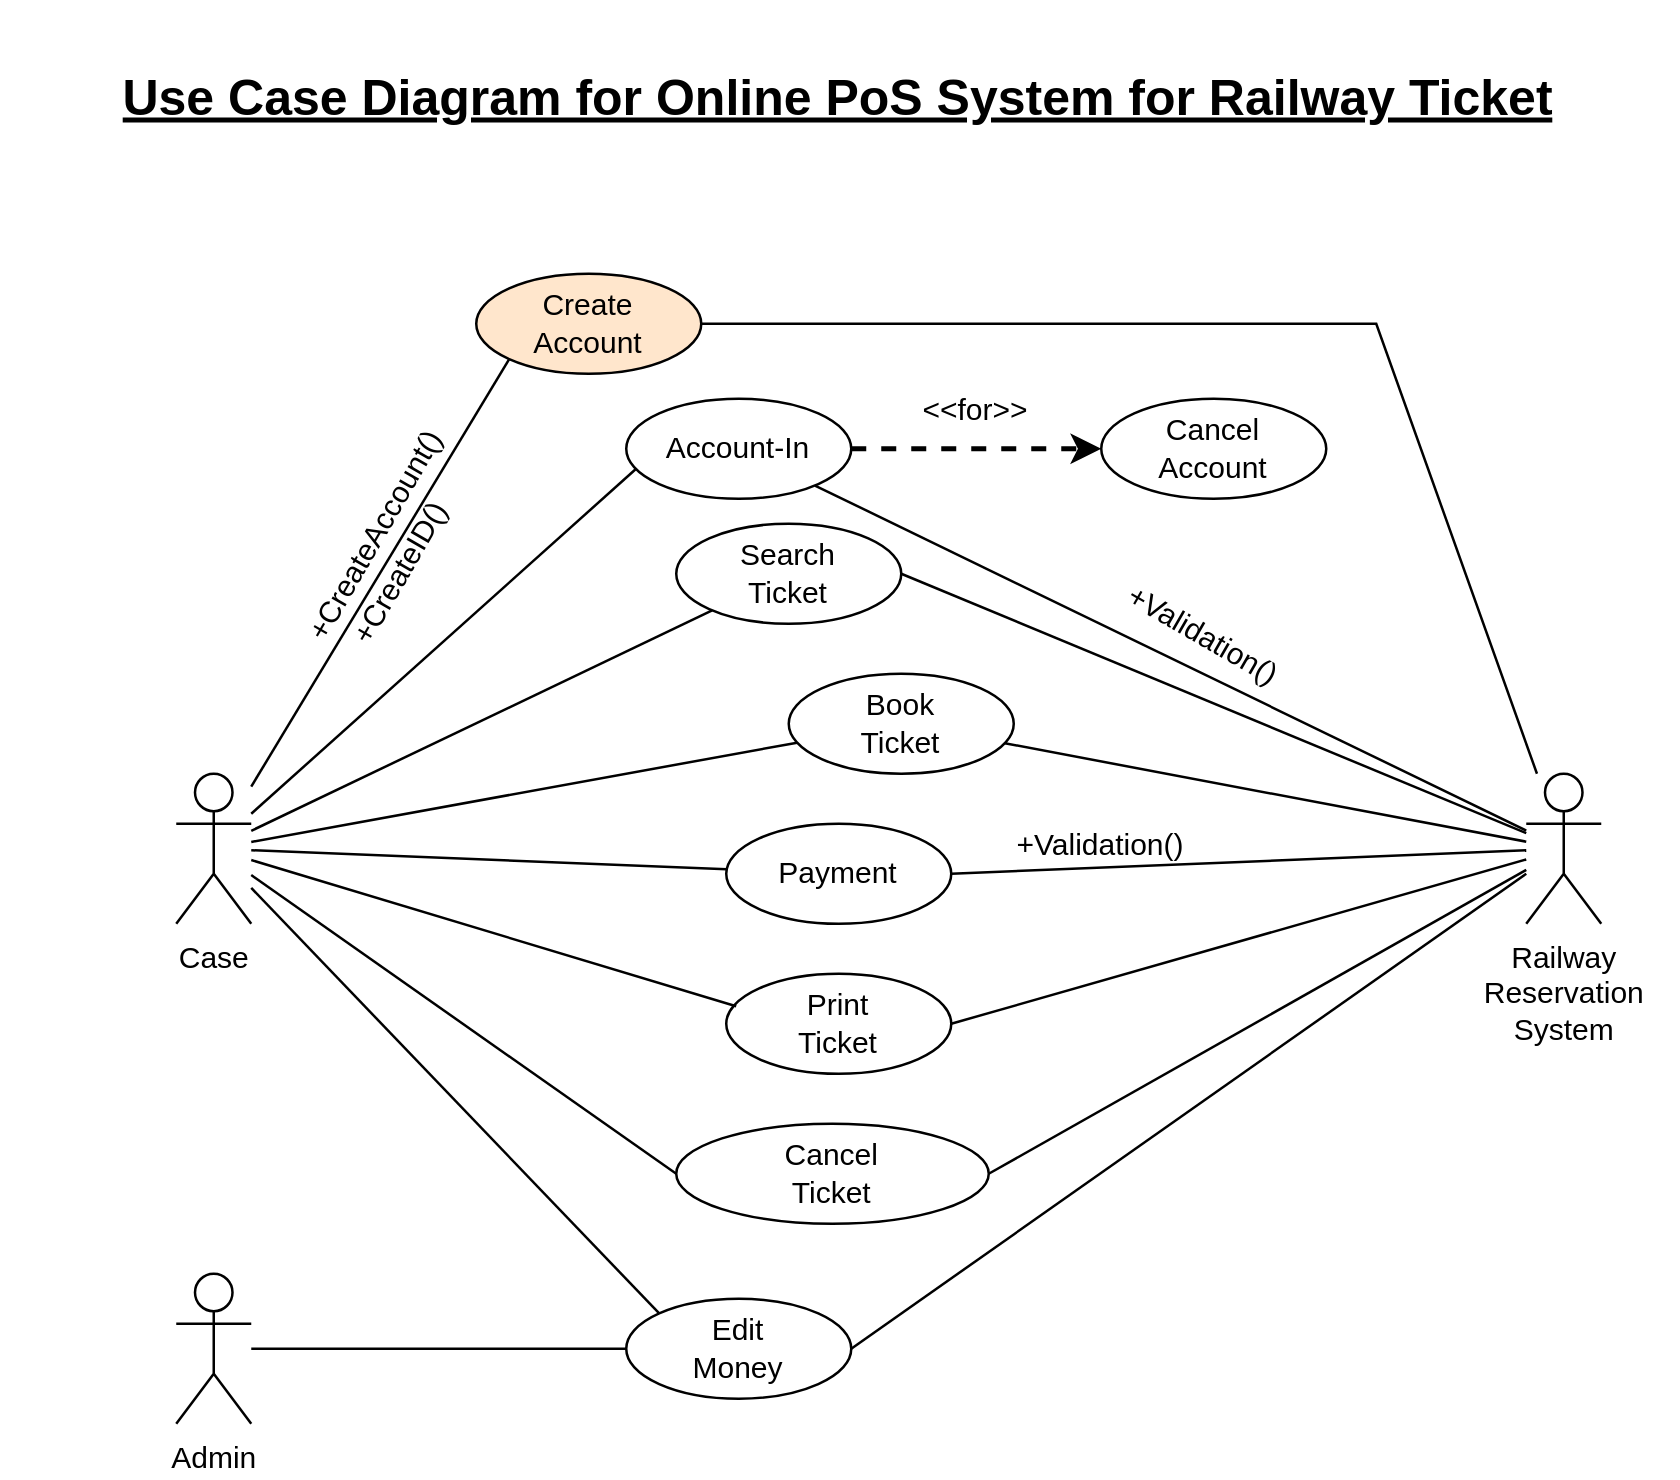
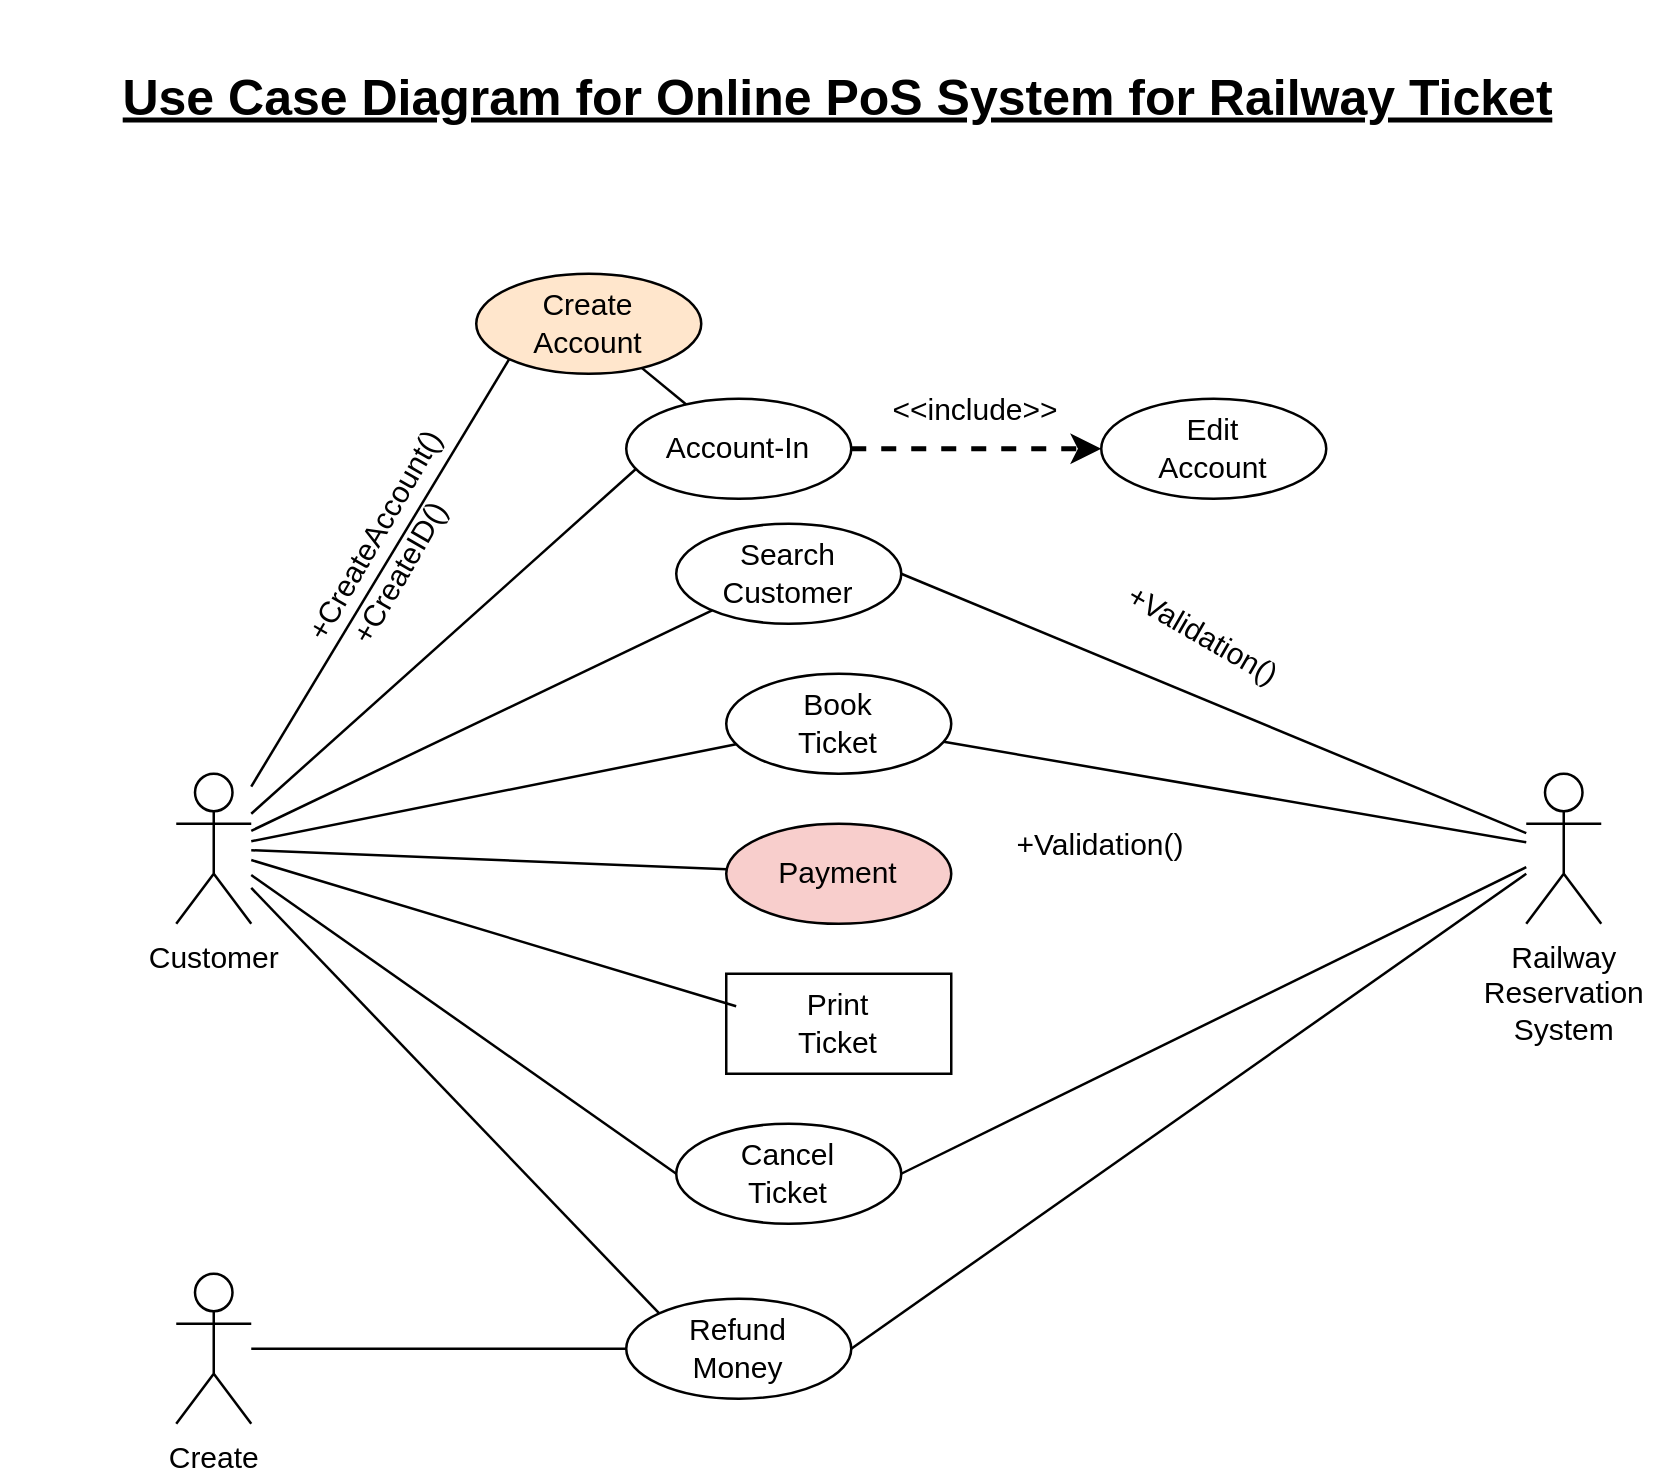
- <mxCell id="25" value="" style="endArrow=none;html=1;rounded=0;exitX=1;exitY=0.5;exitDx=0;exitDy=0;" edge="1" parent="1" source="4" target="3"><mxGeometry width="50" height="50" relative="1" as="geometry"><mxPoint x="500" y="449" as="sourcePoint" /><mxPoint x="550" y="399" as="targetPoint" /><Array as="points"><mxPoint x="550" y="129" /></Array></mxGeometry></mxCell>
- <mxCell id="23" value="&amp;lt;&amp;lt;for&amp;gt;&amp;gt;" style="text;html=1;align=center;verticalAlign=middle;whiteSpace=wrap;rounded=0;" vertex="1" parent="1"><mxGeometry x="360" y="149" width="60" height="30" as="geometry" /></mxCell>
+ <mxCell id="23" value="&amp;lt;&amp;lt;include&amp;gt;&amp;gt;" style="text;html=1;align=center;verticalAlign=middle;whiteSpace=wrap;rounded=0;" vertex="1" parent="1"><mxGeometry x="360" y="149" width="60" height="30" as="geometry" /></mxCell>
- <mxCell id="20" value="Cancel&lt;div&gt;Account&lt;/div&gt;" style="ellipse;whiteSpace=wrap;html=1;" vertex="1" parent="1"><mxGeometry x="440" y="159" width="90" height="40" as="geometry" /></mxCell>
+ <mxCell id="20" value="Edit&lt;div&gt;Account&lt;/div&gt;" style="ellipse;whiteSpace=wrap;html=1;" vertex="1" parent="1"><mxGeometry x="440" y="159" width="90" height="40" as="geometry" /></mxCell>
- <mxCell id="6" value="Search&lt;div&gt;Ticket&lt;/div&gt;" style="ellipse;whiteSpace=wrap;html=1;" vertex="1" parent="1"><mxGeometry x="270" y="209" width="90" height="40" as="geometry" /></mxCell>
+ <mxCell id="6" value="Search&lt;div&gt;Customer&lt;/div&gt;" style="ellipse;whiteSpace=wrap;html=1;" vertex="1" parent="1"><mxGeometry x="270" y="209" width="90" height="40" as="geometry" /></mxCell>
- <mxCell id="26" value="" style="endArrow=none;html=1;rounded=0;" edge="1" parent="1" source="5" target="3"><mxGeometry width="50" height="50" relative="1" as="geometry"><mxPoint x="500" y="449" as="sourcePoint" /><mxPoint x="600" y="315" as="targetPoint" /></mxGeometry></mxCell>
+ <mxCell id="26" value="" style="endArrow=none;html=1;rounded=0;" edge="1" parent="1" source="5" target="4"><mxGeometry width="50" height="50" relative="1" as="geometry"><mxPoint x="500" y="449" as="sourcePoint" /><mxPoint x="600" y="315" as="targetPoint" /></mxGeometry></mxCell>
- <mxCell id="7" value="Book&lt;div&gt;Ticket&lt;/div&gt;" style="ellipse;whiteSpace=wrap;html=1;" vertex="1" parent="1"><mxGeometry x="315" y="269" width="90" height="40" as="geometry" /></mxCell>
+ <mxCell id="7" value="Book&lt;div&gt;Ticket&lt;/div&gt;" style="ellipse;whiteSpace=wrap;html=1;" vertex="1" parent="1"><mxGeometry x="290" y="269" width="90" height="40" as="geometry" /></mxCell>
- <mxCell id="29" value="" style="endArrow=none;html=1;rounded=0;exitX=1;exitY=0.5;exitDx=0;exitDy=0;" edge="1" parent="1" source="8" target="3"><mxGeometry width="50" height="50" relative="1" as="geometry"><mxPoint x="400" y="369" as="sourcePoint" /><mxPoint x="550" y="399" as="targetPoint" /></mxGeometry></mxCell>
- <mxCell id="8" value="Payment" style="ellipse;whiteSpace=wrap;html=1;" vertex="1" parent="1"><mxGeometry x="290" y="329" width="90" height="40" as="geometry" /></mxCell>
+ <mxCell id="8" value="Payment" style="ellipse;whiteSpace=wrap;html=1;fillColor=#f8cecc;" vertex="1" parent="1"><mxGeometry x="290" y="329" width="90" height="40" as="geometry" /></mxCell>
- <mxCell id="30" value="" style="endArrow=none;html=1;rounded=0;exitX=1;exitY=0.5;exitDx=0;exitDy=0;" edge="1" parent="1" source="9" target="3"><mxGeometry width="50" height="50" relative="1" as="geometry"><mxPoint x="500" y="449" as="sourcePoint" /><mxPoint x="550" y="399" as="targetPoint" /></mxGeometry></mxCell>
- <mxCell id="2" value="Case" style="shape=umlActor;verticalLabelPosition=bottom;verticalAlign=top;html=1;outlineConnect=0;" parent="1" vertex="1"><mxGeometry x="70" y="309" width="30" height="60" as="geometry" /></mxCell>
+ <mxCell id="2" value="Customer" style="shape=umlActor;verticalLabelPosition=bottom;verticalAlign=top;html=1;outlineConnect=0;" parent="1" vertex="1"><mxGeometry x="70" y="309" width="30" height="60" as="geometry" /></mxCell>
- <mxCell id="9" value="Print&lt;div&gt;Ticket&lt;/div&gt;" style="ellipse;whiteSpace=wrap;html=1;" vertex="1" parent="1"><mxGeometry x="290" y="389" width="90" height="40" as="geometry" /></mxCell>
+ <mxCell id="9" value="Print&lt;div&gt;Ticket&lt;/div&gt;" style="whiteSpace=wrap;html=1;rounded=0;" vertex="1" parent="1"><mxGeometry x="290" y="389" width="90" height="40" as="geometry" /></mxCell>
- <mxCell id="10" value="Cancel&lt;div&gt;Ticket&lt;/div&gt;" style="ellipse;whiteSpace=wrap;html=1;" vertex="1" parent="1"><mxGeometry x="270" y="449" width="125" height="40" as="geometry" /></mxCell>
+ <mxCell id="10" value="Cancel&lt;div&gt;Ticket&lt;/div&gt;" style="ellipse;whiteSpace=wrap;html=1;" vertex="1" parent="1"><mxGeometry x="270" y="449" width="90" height="40" as="geometry" /></mxCell>
- <mxCell id="11" value="Edit&lt;div&gt;Money&lt;/div&gt;" style="ellipse;whiteSpace=wrap;html=1;" vertex="1" parent="1"><mxGeometry x="250" y="519" width="90" height="40" as="geometry" /></mxCell>
+ <mxCell id="11" value="Refund&lt;div&gt;Money&lt;/div&gt;" style="ellipse;whiteSpace=wrap;html=1;" vertex="1" parent="1"><mxGeometry x="250" y="519" width="90" height="40" as="geometry" /></mxCell>
- <mxCell id="33" value="Admin" style="shape=umlActor;verticalLabelPosition=bottom;verticalAlign=top;html=1;outlineConnect=0;" vertex="1" parent="1"><mxGeometry x="70" y="509" width="30" height="60" as="geometry" /></mxCell>
+ <mxCell id="33" value="Create" style="shape=umlActor;verticalLabelPosition=bottom;verticalAlign=top;html=1;outlineConnect=0;" vertex="1" parent="1"><mxGeometry x="70" y="509" width="30" height="60" as="geometry" /></mxCell>
